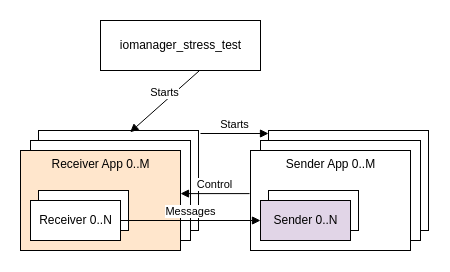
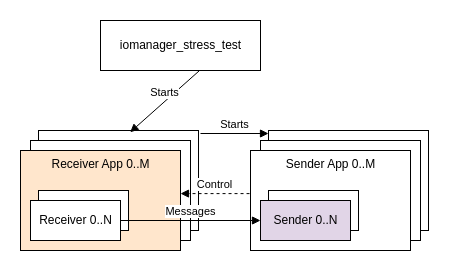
- <mxCell id="14" value="Control" style="html=1;verticalAlign=bottom;endArrow=block;rounded=0;exitX=-0.006;exitY=0.431;exitDx=0;exitDy=0;exitPerimeter=0;entryX=1;entryY=0.431;entryDx=0;entryDy=0;entryPerimeter=0;" parent="1" source="10" target="5" edge="1"><mxGeometry width="80" relative="1" as="geometry"><mxPoint x="390" y="260" as="sourcePoint" /><mxPoint x="470" y="260" as="targetPoint" /></mxGeometry></mxCell>
+ <mxCell id="14" value="Control" style="html=1;verticalAlign=bottom;endArrow=block;rounded=0;exitX=-0.006;exitY=0.431;exitDx=0;exitDy=0;exitPerimeter=0;entryX=1;entryY=0.431;entryDx=0;entryDy=0;entryPerimeter=0;dashed=1;" parent="1" source="10" target="5" edge="1"><mxGeometry width="80" relative="1" as="geometry"><mxPoint x="390" y="260" as="sourcePoint" /><mxPoint x="470" y="260" as="targetPoint" /></mxGeometry></mxCell>
